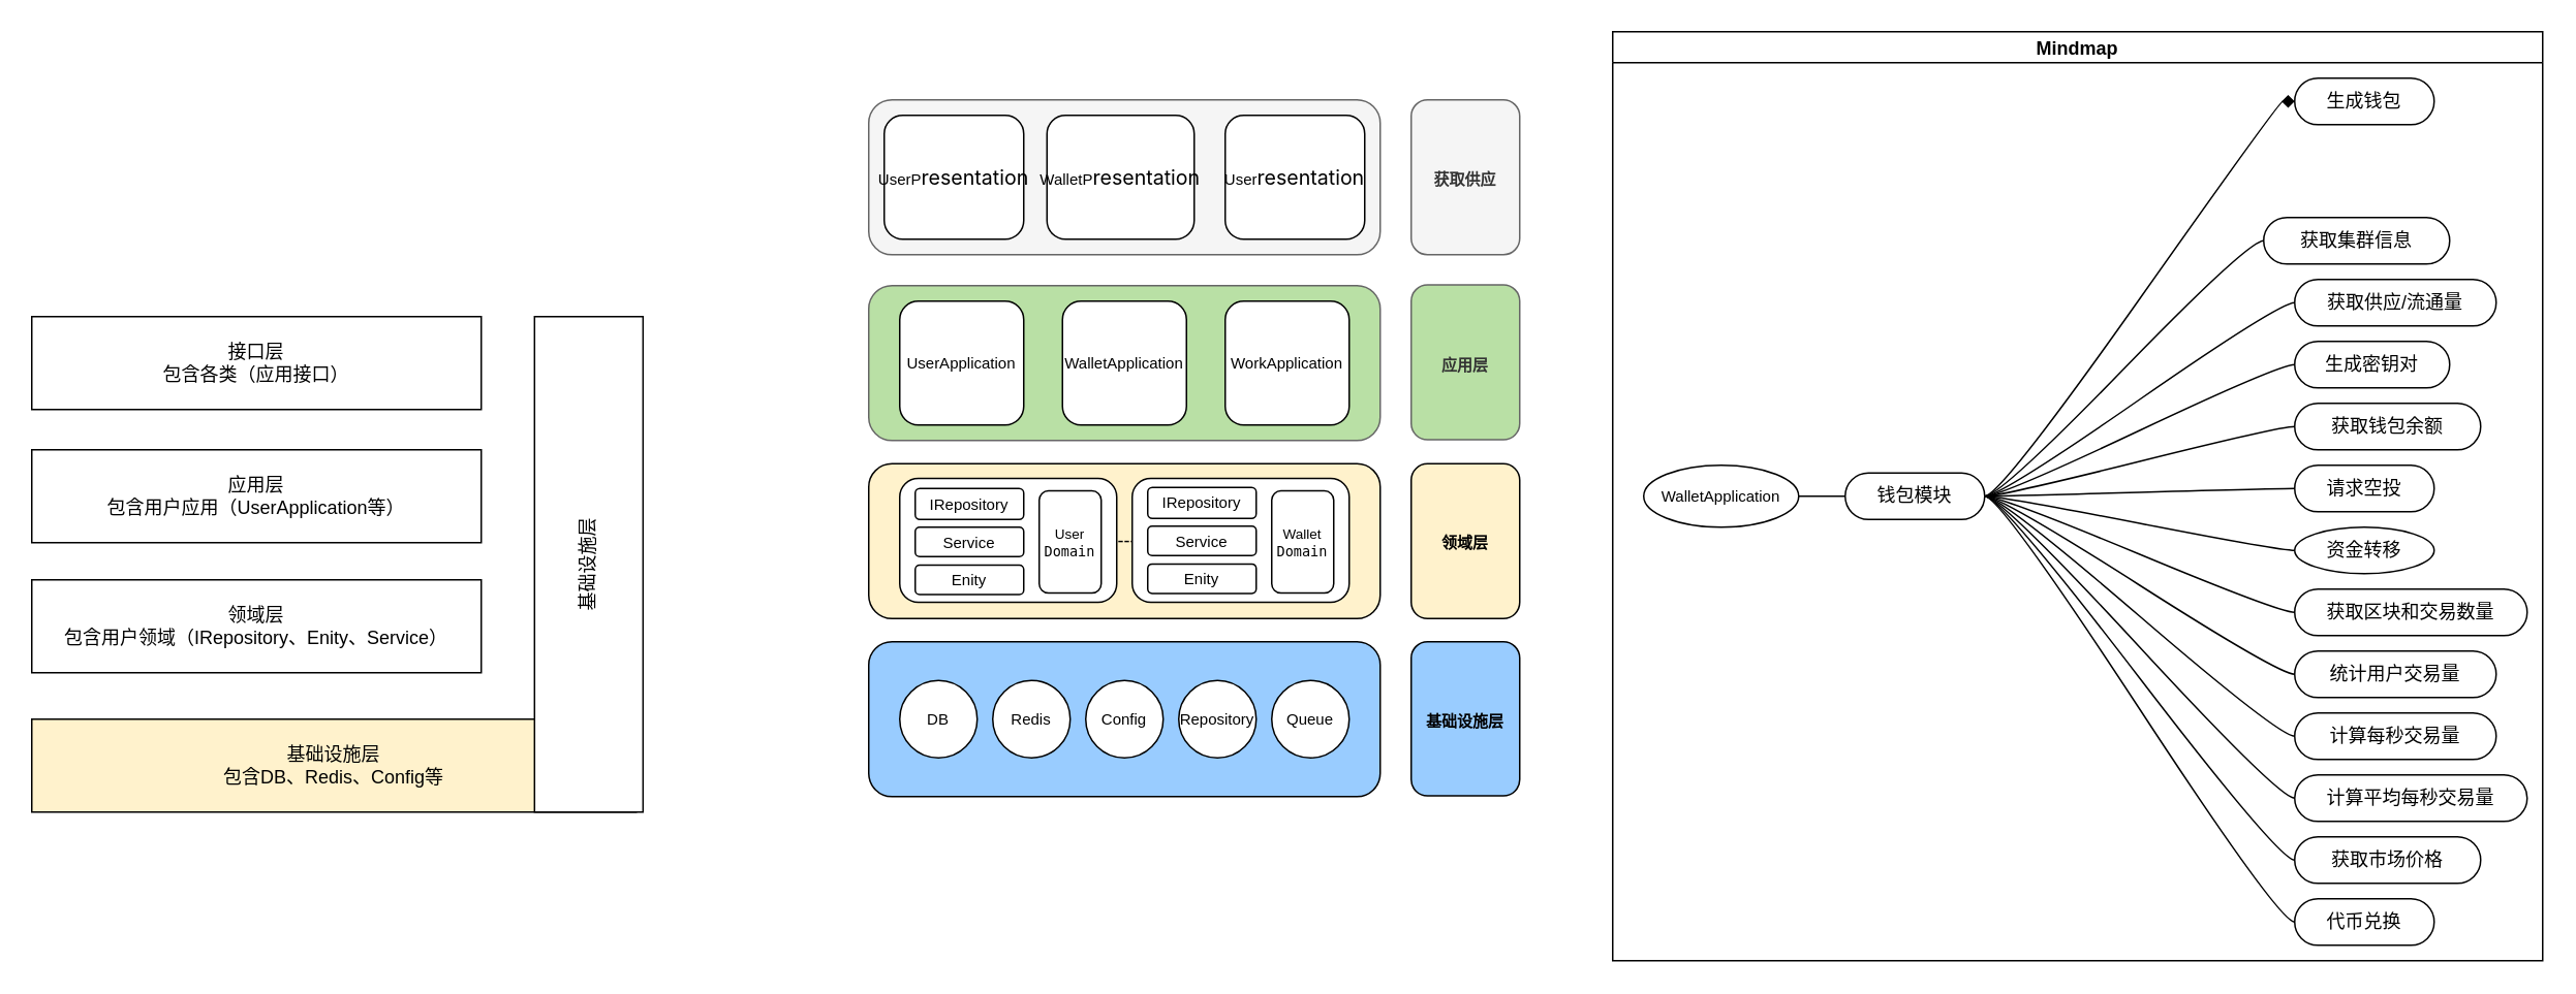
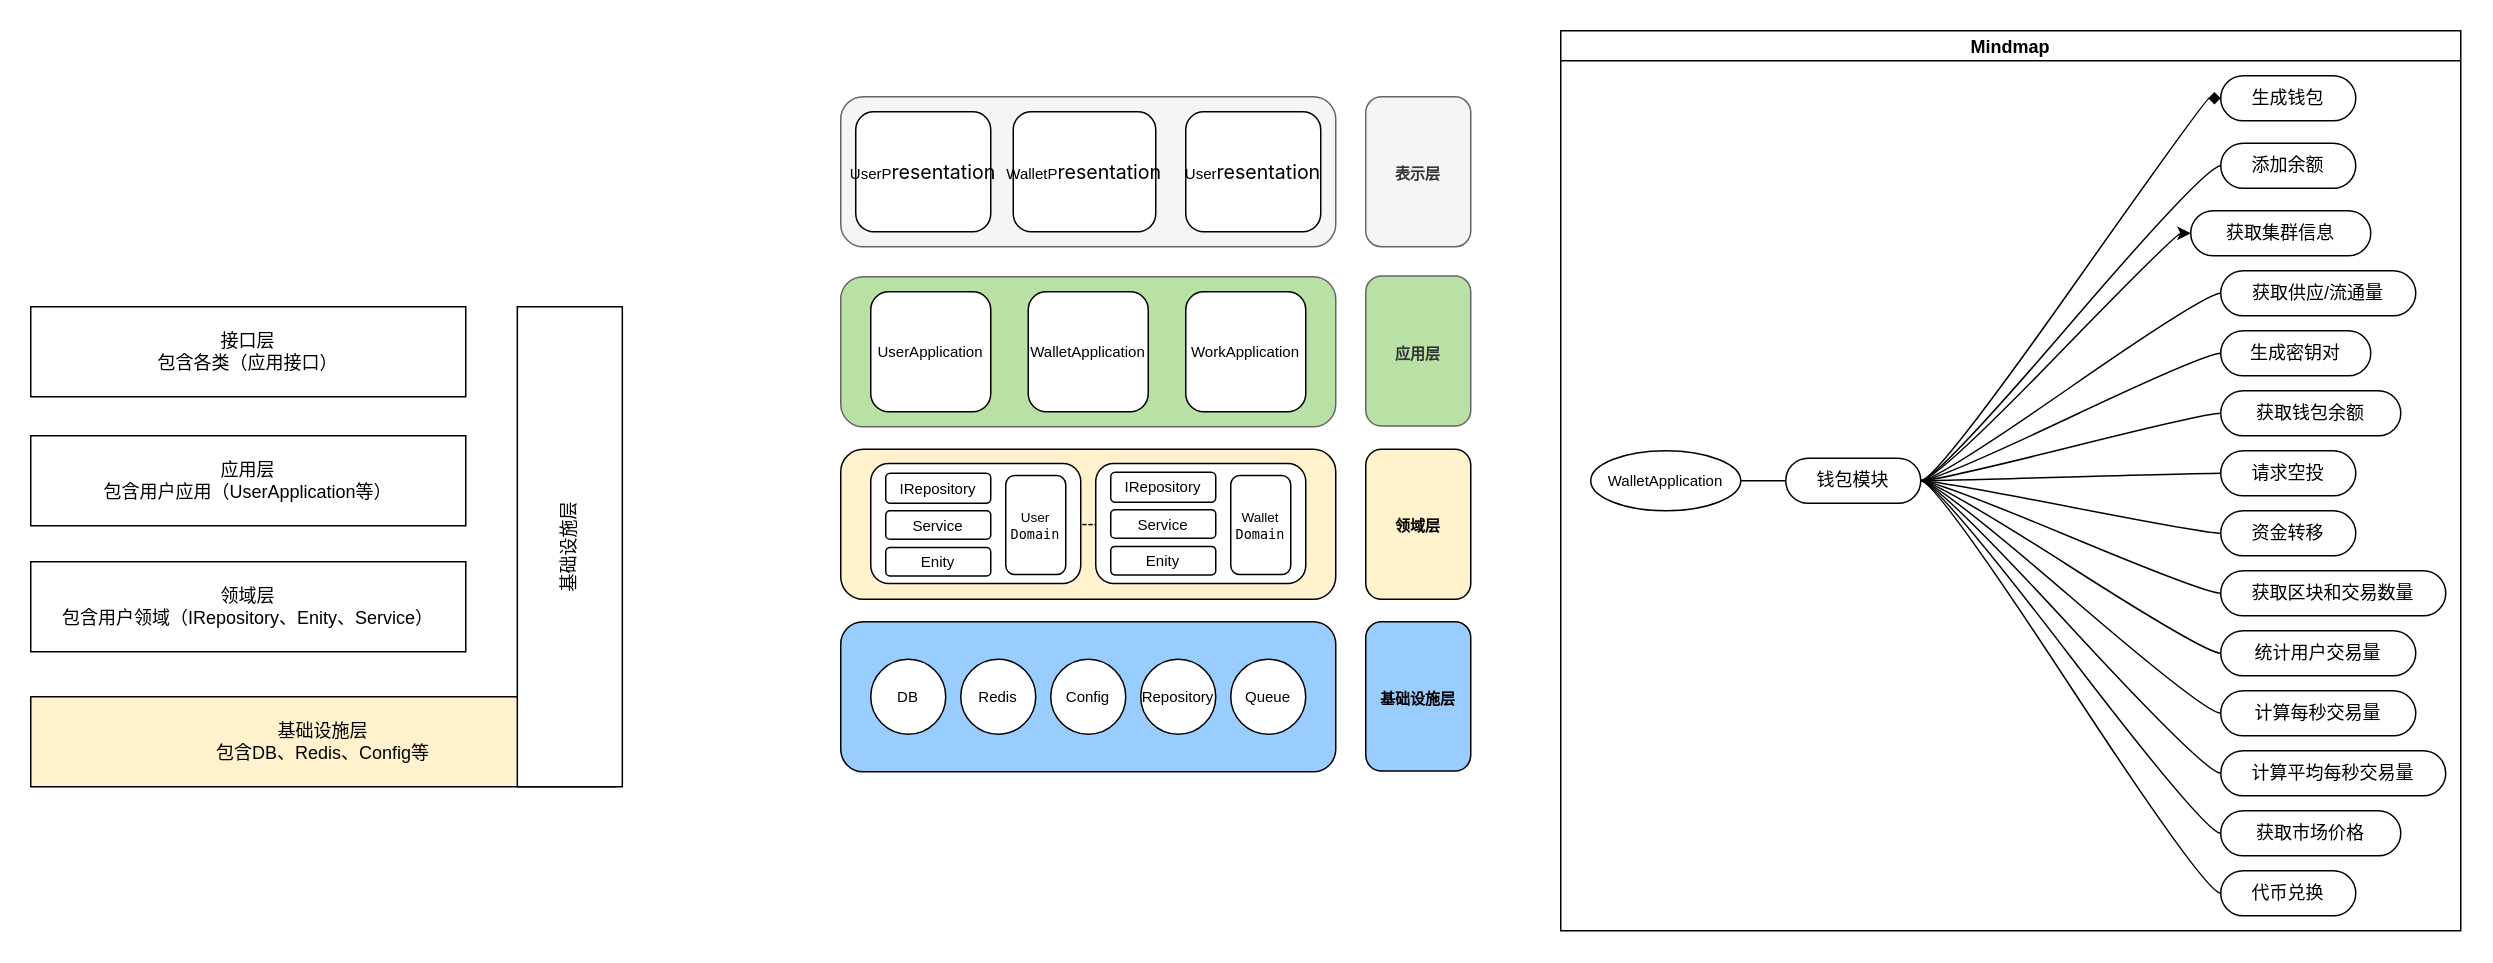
+ <mxCell id="43" value="添加余额" style="whiteSpace=wrap;html=1;rounded=1;arcSize=50;align=center;verticalAlign=middle;strokeWidth=1;autosize=1;spacing=4;treeFolding=1;treeMoving=1;newEdgeStyle={&quot;edgeStyle&quot;:&quot;entityRelationEdgeStyle&quot;,&quot;startArrow&quot;:&quot;none&quot;,&quot;endArrow&quot;:&quot;none&quot;,&quot;segment&quot;:10,&quot;curved&quot;:1,&quot;sourcePerimeterSpacing&quot;:0,&quot;targetPerimeterSpacing&quot;:0};" parent="36" vertex="1"><mxGeometry x="440" y="75" width="90" height="30" as="geometry" /></mxCell>
- <mxCell id="35" value="&lt;div style=&quot;&quot;&gt;&lt;pre style=&quot;font-family: &amp;quot;JetBrains Mono&amp;quot;, monospace;&quot;&gt;&lt;span style=&quot;font-family: Helvetica; white-space: normal;&quot;&gt;&lt;font style=&quot;font-size: 10px;&quot;&gt;&lt;b&gt;获取供应&lt;/b&gt;&lt;/font&gt;&lt;/span&gt;&lt;span style=&quot;font-size: 9.8pt;&quot;&gt;&lt;br&gt;&lt;/span&gt;&lt;/pre&gt;&lt;/div&gt;" style="rounded=1;whiteSpace=wrap;html=1;fillColor=#f5f5f5;fontColor=#333333;strokeColor=#666666;" parent="1" vertex="1"><mxGeometry x="910" y="64" width="70" height="100" as="geometry" /></mxCell>
+ <mxCell id="35" value="&lt;div style=&quot;&quot;&gt;&lt;pre style=&quot;font-family: &amp;quot;JetBrains Mono&amp;quot;, monospace;&quot;&gt;&lt;span style=&quot;font-family: Helvetica; white-space: normal;&quot;&gt;&lt;font style=&quot;font-size: 10px;&quot;&gt;&lt;b&gt;表示层&lt;/b&gt;&lt;/font&gt;&lt;/span&gt;&lt;span style=&quot;font-size: 9.8pt;&quot;&gt;&lt;br&gt;&lt;/span&gt;&lt;/pre&gt;&lt;/div&gt;" style="rounded=1;whiteSpace=wrap;html=1;fillColor=#f5f5f5;fontColor=#333333;strokeColor=#666666;" parent="1" vertex="1"><mxGeometry x="910" y="64" width="70" height="100" as="geometry" /></mxCell>
- <mxCell id="44" value="" style="edgeStyle=entityRelationEdgeStyle;startArrow=none;endArrow=none;segment=10;curved=1;sourcePerimeterSpacing=0;targetPerimeterSpacing=0;rounded=0;" parent="36" source="39" target="45" edge="1"><mxGeometry relative="1" as="geometry"><mxPoint x="1720" y="590" as="sourcePoint" /></mxGeometry></mxCell>
+ <mxCell id="44" value="" style="edgeStyle=entityRelationEdgeStyle;startArrow=none;endArrow=classic;segment=10;curved=1;sourcePerimeterSpacing=0;targetPerimeterSpacing=0;rounded=0;" parent="36" source="39" target="45" edge="1"><mxGeometry relative="1" as="geometry"><mxPoint x="1720" y="590" as="sourcePoint" /></mxGeometry></mxCell>
+ <mxCell id="42" value="" style="edgeStyle=entityRelationEdgeStyle;startArrow=none;endArrow=none;segment=10;curved=1;sourcePerimeterSpacing=0;targetPerimeterSpacing=0;rounded=0;" parent="36" source="39" target="43" edge="1"><mxGeometry relative="1" as="geometry"><mxPoint x="1720" y="590" as="sourcePoint" /></mxGeometry></mxCell>
- <mxCell id="55" value="资金转移" style="ellipse;whiteSpace=wrap;html=1;arcSize=50;align=center;verticalAlign=middle;strokeWidth=1;autosize=1;spacing=4;treeFolding=1;treeMoving=1;newEdgeStyle={&quot;edgeStyle&quot;:&quot;entityRelationEdgeStyle&quot;,&quot;startArrow&quot;:&quot;none&quot;,&quot;endArrow&quot;:&quot;none&quot;,&quot;segment&quot;:10,&quot;curved&quot;:1,&quot;sourcePerimeterSpacing&quot;:0,&quot;targetPerimeterSpacing&quot;:0};" parent="36" vertex="1"><mxGeometry x="440" y="320" width="90" height="30" as="geometry" /></mxCell>
+ <mxCell id="55" value="资金转移" style="whiteSpace=wrap;html=1;rounded=1;arcSize=50;align=center;verticalAlign=middle;strokeWidth=1;autosize=1;spacing=4;treeFolding=1;treeMoving=1;newEdgeStyle={&quot;edgeStyle&quot;:&quot;entityRelationEdgeStyle&quot;,&quot;startArrow&quot;:&quot;none&quot;,&quot;endArrow&quot;:&quot;none&quot;,&quot;segment&quot;:10,&quot;curved&quot;:1,&quot;sourcePerimeterSpacing&quot;:0,&quot;targetPerimeterSpacing&quot;:0};" parent="36" vertex="1"><mxGeometry x="440" y="320" width="90" height="30" as="geometry" /></mxCell>
